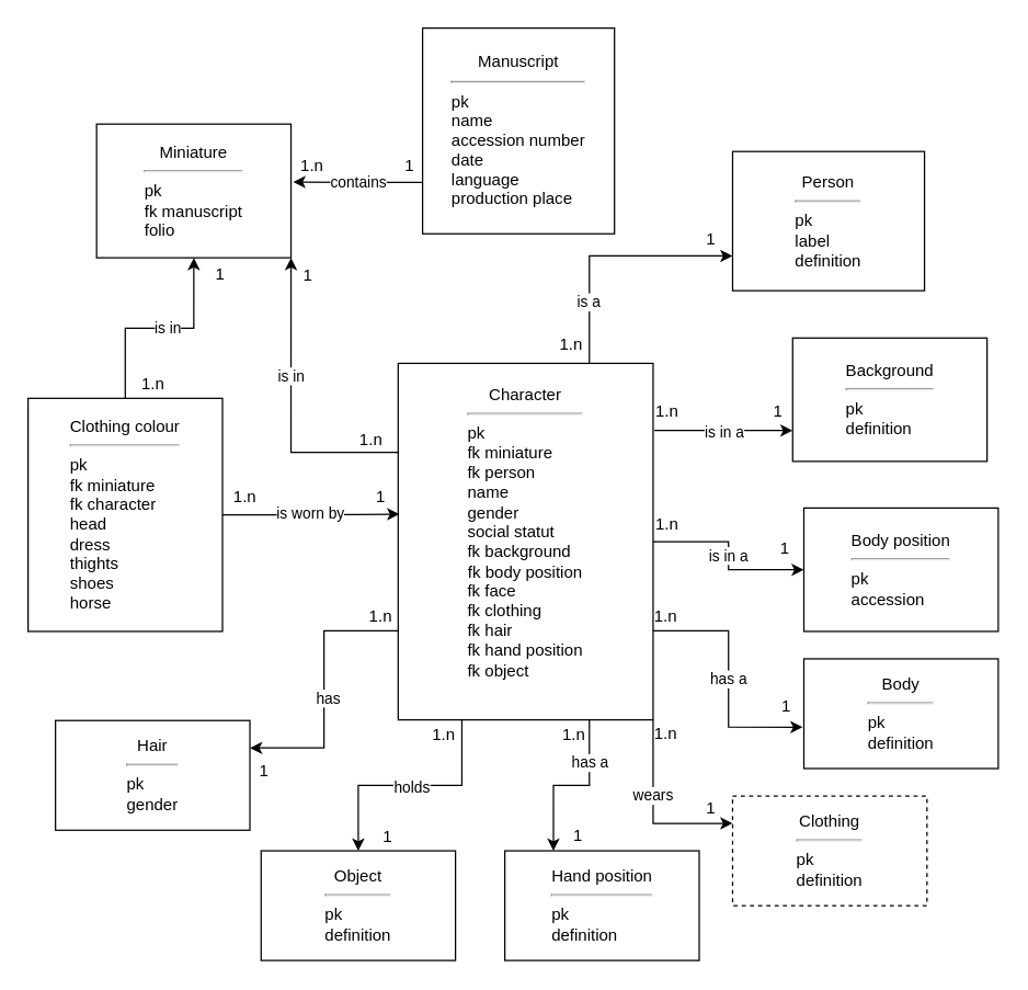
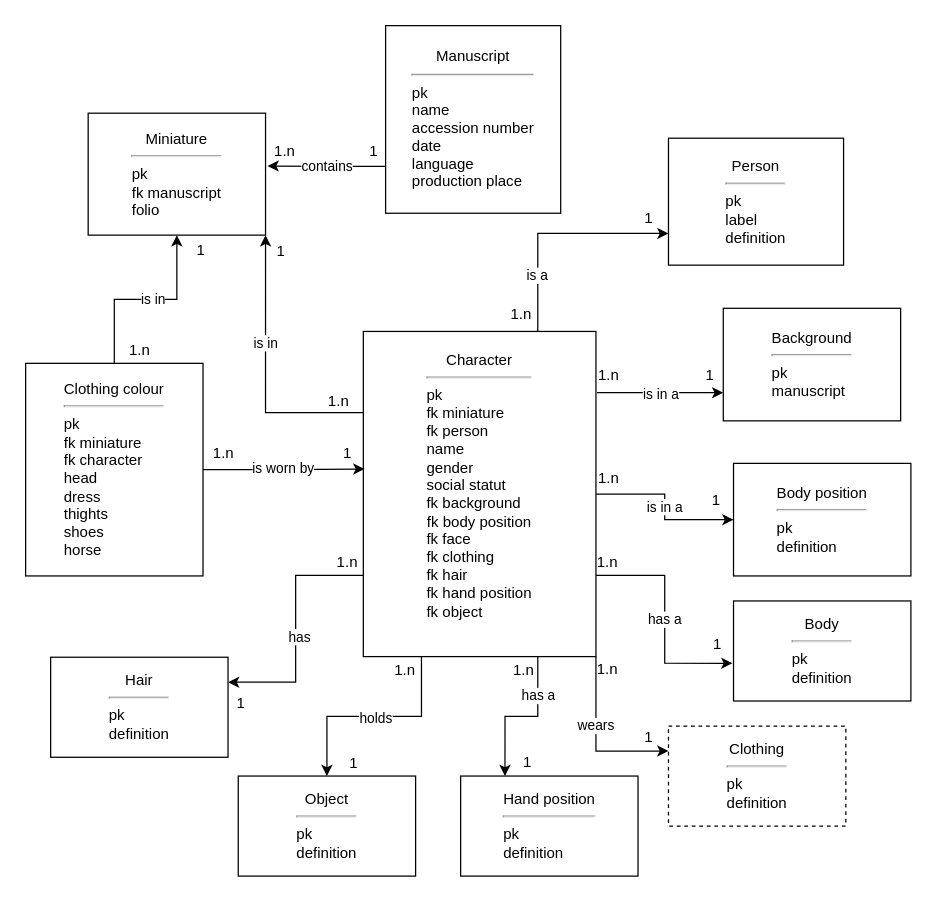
- <mxCell id="23" value="&lt;div&gt;Background&lt;br&gt;&lt;/div&gt;&lt;div&gt;&lt;hr&gt;&lt;/div&gt;&lt;div align=&quot;left&quot;&gt;pk&lt;/div&gt;&lt;div align=&quot;left&quot;&gt;definition&lt;/div&gt;" style="rounded=0;whiteSpace=wrap;html=1;" parent="1" vertex="1"><mxGeometry x="577.82" y="246" width="141.82" height="90" as="geometry" /></mxCell>
+ <mxCell id="23" value="&lt;div&gt;Background&lt;br&gt;&lt;/div&gt;&lt;div&gt;&lt;hr&gt;&lt;/div&gt;&lt;div align=&quot;left&quot;&gt;pk&lt;/div&gt;&lt;div align=&quot;left&quot;&gt;manuscript&lt;/div&gt;" style="rounded=0;whiteSpace=wrap;html=1;" parent="1" vertex="1"><mxGeometry x="577.82" y="246" width="141.82" height="90" as="geometry" /></mxCell>
- <mxCell id="24" value="&lt;div&gt;Body position&lt;br&gt;&lt;/div&gt;&lt;div&gt;&lt;hr&gt;&lt;/div&gt;&lt;div align=&quot;left&quot;&gt;pk&lt;/div&gt;&lt;div align=&quot;left&quot;&gt;accession&lt;/div&gt;" style="rounded=0;whiteSpace=wrap;html=1;" parent="1" vertex="1"><mxGeometry x="586" y="370" width="141.82" height="90" as="geometry" /></mxCell>
+ <mxCell id="24" value="&lt;div&gt;Body position&lt;br&gt;&lt;/div&gt;&lt;div&gt;&lt;hr&gt;&lt;/div&gt;&lt;div align=&quot;left&quot;&gt;pk&lt;/div&gt;&lt;div align=&quot;left&quot;&gt;definition&lt;/div&gt;" style="rounded=0;whiteSpace=wrap;html=1;" parent="1" vertex="1"><mxGeometry x="586" y="370" width="141.82" height="90" as="geometry" /></mxCell>
- <mxCell id="31" value="&lt;div&gt;Hair&lt;br&gt;&lt;/div&gt;&lt;div&gt;&lt;hr&gt;&lt;/div&gt;&lt;div align=&quot;left&quot;&gt;pk&lt;/div&gt;&lt;div align=&quot;left&quot;&gt;gender&lt;/div&gt;" style="rounded=0;whiteSpace=wrap;html=1;" parent="1" vertex="1"><mxGeometry x="40" y="525" width="141.82" height="80" as="geometry" /></mxCell>
+ <mxCell id="31" value="&lt;div&gt;Hair&lt;br&gt;&lt;/div&gt;&lt;div&gt;&lt;hr&gt;&lt;/div&gt;&lt;div align=&quot;left&quot;&gt;pk&lt;/div&gt;&lt;div align=&quot;left&quot;&gt;definition&lt;/div&gt;" style="rounded=0;whiteSpace=wrap;html=1;" parent="1" vertex="1"><mxGeometry x="40" y="525" width="141.82" height="80" as="geometry" /></mxCell>
